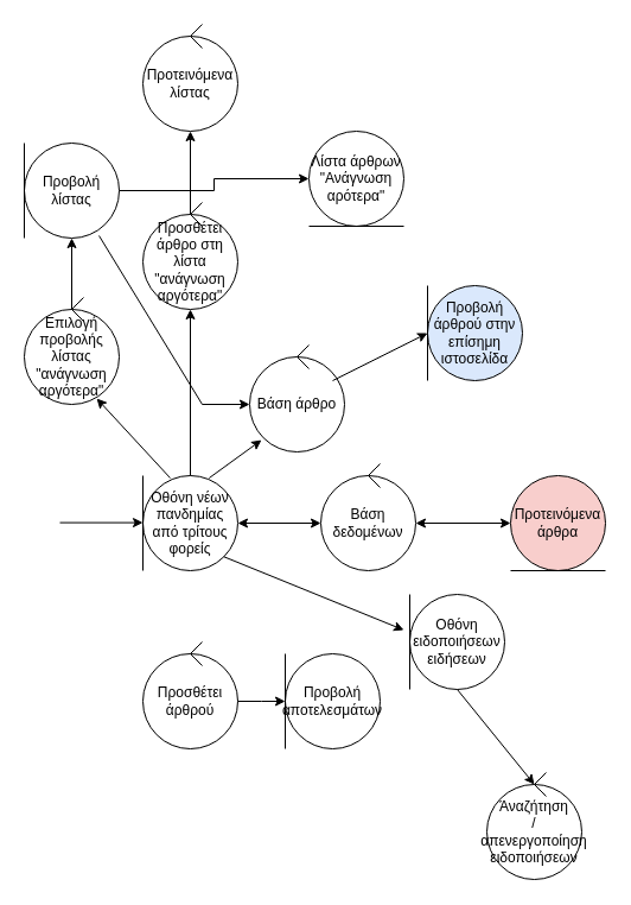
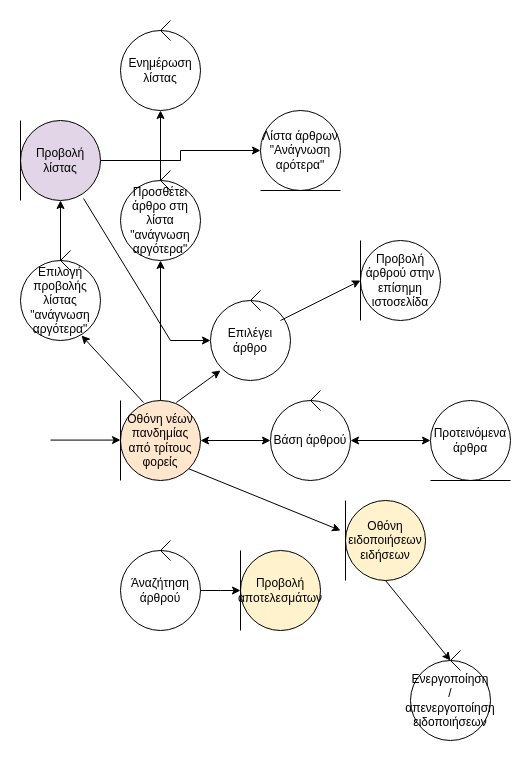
- <mxCell id="3" value="Προτεινόμενα λίστας" style="ellipse;whiteSpace=wrap;html=1;aspect=fixed;" vertex="1" parent="2"><mxGeometry y="10" width="80" height="80" as="geometry" /></mxCell>
+ <mxCell id="3" value="Ενημέρωση λίστας" style="ellipse;whiteSpace=wrap;html=1;aspect=fixed;" vertex="1" parent="2"><mxGeometry y="10" width="80" height="80" as="geometry" /></mxCell>
- <mxCell id="44" value="Προβολή λίστας" style="ellipse;whiteSpace=wrap;html=1;aspect=fixed;rotation=0;" vertex="1" parent="43"><mxGeometry width="80" height="80" as="geometry" /></mxCell>
+ <mxCell id="44" value="Προβολή λίστας" style="ellipse;whiteSpace=wrap;html=1;aspect=fixed;rotation=0;fillColor=#e1d5e7;" vertex="1" parent="43"><mxGeometry width="80" height="80" as="geometry" /></mxCell>
- <mxCell id="21" value="Προβολή άρθρού στην επίσημη ιστοσελίδα" style="ellipse;whiteSpace=wrap;html=1;aspect=fixed;rotation=0;fillColor=#dae8fc;" vertex="1" parent="20"><mxGeometry width="80" height="80" as="geometry" /></mxCell>
+ <mxCell id="21" value="Προβολή άρθρού στην επίσημη ιστοσελίδα" style="ellipse;whiteSpace=wrap;html=1;aspect=fixed;rotation=0;" vertex="1" parent="20"><mxGeometry width="80" height="80" as="geometry" /></mxCell>
- <mxCell id="24" value="Βάση άρθρο" style="ellipse;whiteSpace=wrap;html=1;aspect=fixed;" vertex="1" parent="23"><mxGeometry y="10" width="80" height="80" as="geometry" /></mxCell>
+ <mxCell id="24" value="Επιλέγει άρθρο" style="ellipse;whiteSpace=wrap;html=1;aspect=fixed;" vertex="1" parent="23"><mxGeometry y="10" width="80" height="80" as="geometry" /></mxCell>
- <mxCell id="8" value="Οθόνη νέων πανδημίας από τρίτους φορείς" style="ellipse;whiteSpace=wrap;html=1;aspect=fixed;rotation=0;" vertex="1" parent="7"><mxGeometry width="80" height="80" as="geometry" /></mxCell>
+ <mxCell id="8" value="Οθόνη νέων πανδημίας από τρίτους φορείς" style="ellipse;whiteSpace=wrap;html=1;aspect=fixed;rotation=0;fillColor=#ffe6cc;" vertex="1" parent="7"><mxGeometry width="80" height="80" as="geometry" /></mxCell>
- <mxCell id="39" value="Βάση δεδομένων" style="ellipse;whiteSpace=wrap;html=1;aspect=fixed;" vertex="1" parent="38"><mxGeometry y="10" width="80" height="80" as="geometry" /></mxCell>
+ <mxCell id="39" value="Βάση άρθρού" style="ellipse;whiteSpace=wrap;html=1;aspect=fixed;" vertex="1" parent="38"><mxGeometry y="10" width="80" height="80" as="geometry" /></mxCell>
- <mxCell id="49" value="Προτεινόμενα άρθρα" style="ellipse;whiteSpace=wrap;html=1;aspect=fixed;rotation=0;fillColor=#f8cecc;" vertex="1" parent="48"><mxGeometry width="80" height="80" as="geometry" /></mxCell>
+ <mxCell id="49" value="Προτεινόμενα άρθρα" style="ellipse;whiteSpace=wrap;html=1;aspect=fixed;rotation=0;" vertex="1" parent="48"><mxGeometry width="80" height="80" as="geometry" /></mxCell>
- <mxCell id="17" value="&lt;div&gt;Οθόνη ειδοποιήσεων&lt;/div&gt;&lt;div&gt;ειδήσεων&lt;br&gt;&lt;/div&gt;" style="ellipse;whiteSpace=wrap;html=1;aspect=fixed;rotation=0;" vertex="1" parent="16"><mxGeometry width="80" height="80" as="geometry" /></mxCell>
+ <mxCell id="17" value="&lt;div&gt;Οθόνη ειδοποιήσεων&lt;/div&gt;&lt;div&gt;ειδήσεων&lt;br&gt;&lt;/div&gt;" style="ellipse;whiteSpace=wrap;html=1;aspect=fixed;rotation=0;fillColor=#fff2cc;" vertex="1" parent="16"><mxGeometry width="80" height="80" as="geometry" /></mxCell>
- <mxCell id="31" value="Προσθέτει άρθρού" style="ellipse;whiteSpace=wrap;html=1;aspect=fixed;" vertex="1" parent="30"><mxGeometry y="10" width="80" height="80" as="geometry" /></mxCell>
+ <mxCell id="31" value="Άναζήτηση άρθρού" style="ellipse;whiteSpace=wrap;html=1;aspect=fixed;" vertex="1" parent="30"><mxGeometry y="10" width="80" height="80" as="geometry" /></mxCell>
- <mxCell id="36" value="Προβολή αποτελεσμάτων" style="ellipse;whiteSpace=wrap;html=1;aspect=fixed;rotation=0;" vertex="1" parent="35"><mxGeometry width="80" height="80" as="geometry" /></mxCell>
+ <mxCell id="36" value="Προβολή αποτελεσμάτων" style="ellipse;whiteSpace=wrap;html=1;aspect=fixed;rotation=0;fillColor=#fff2cc;" vertex="1" parent="35"><mxGeometry width="80" height="80" as="geometry" /></mxCell>
- <mxCell id="12" value="&lt;div&gt;Άναζήτηση&lt;/div&gt;&lt;div&gt;/απενεργοποίηση ειδοποιήσεων&lt;/div&gt;" style="ellipse;whiteSpace=wrap;html=1;aspect=fixed;" vertex="1" parent="11"><mxGeometry y="10" width="80" height="80" as="geometry" /></mxCell>
+ <mxCell id="12" value="&lt;div&gt;Ενεργοποίηση&lt;/div&gt;&lt;div&gt;/απενεργοποίηση ειδοποιήσεων&lt;/div&gt;" style="ellipse;whiteSpace=wrap;html=1;aspect=fixed;" vertex="1" parent="11"><mxGeometry y="10" width="80" height="80" as="geometry" /></mxCell>
